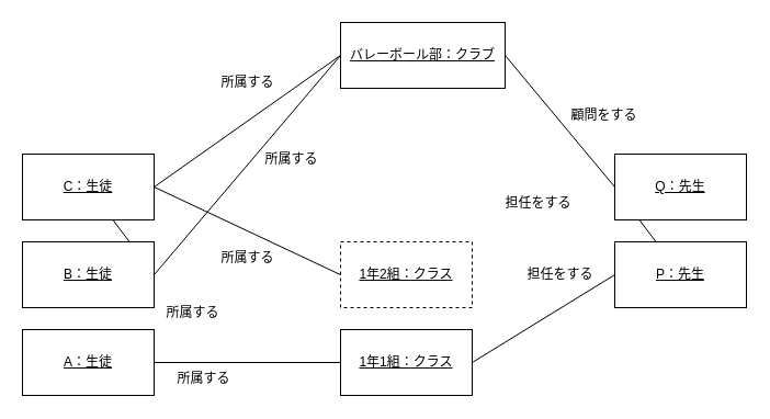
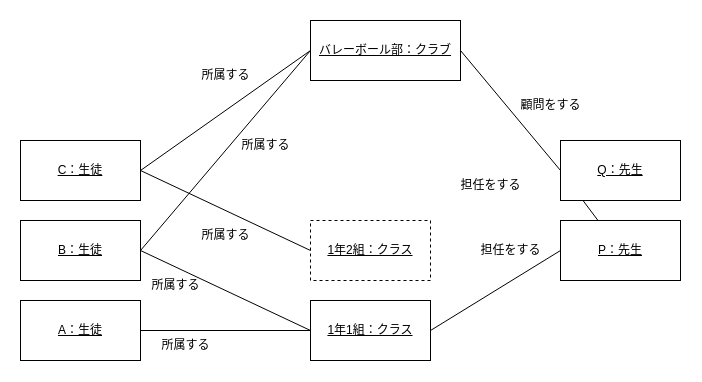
- <mxCell id="12" style="rounded=0;orthogonalLoop=1;jettySize=auto;html=1;exitX=1;exitY=0.5;exitDx=0;exitDy=0;endArrow=none;endFill=0;fontStyle=4;" edge="1" parent="1" source="14" target="17"><mxGeometry relative="1" as="geometry" /></mxCell>
+ <mxCell id="12" style="rounded=0;orthogonalLoop=1;jettySize=auto;html=1;exitX=1;exitY=0.5;exitDx=0;exitDy=0;entryX=0;entryY=0.5;entryDx=0;entryDy=0;endArrow=none;endFill=0;fontStyle=4" edge="1" parent="1" source="14" target="4"><mxGeometry relative="1" as="geometry" /></mxCell>
